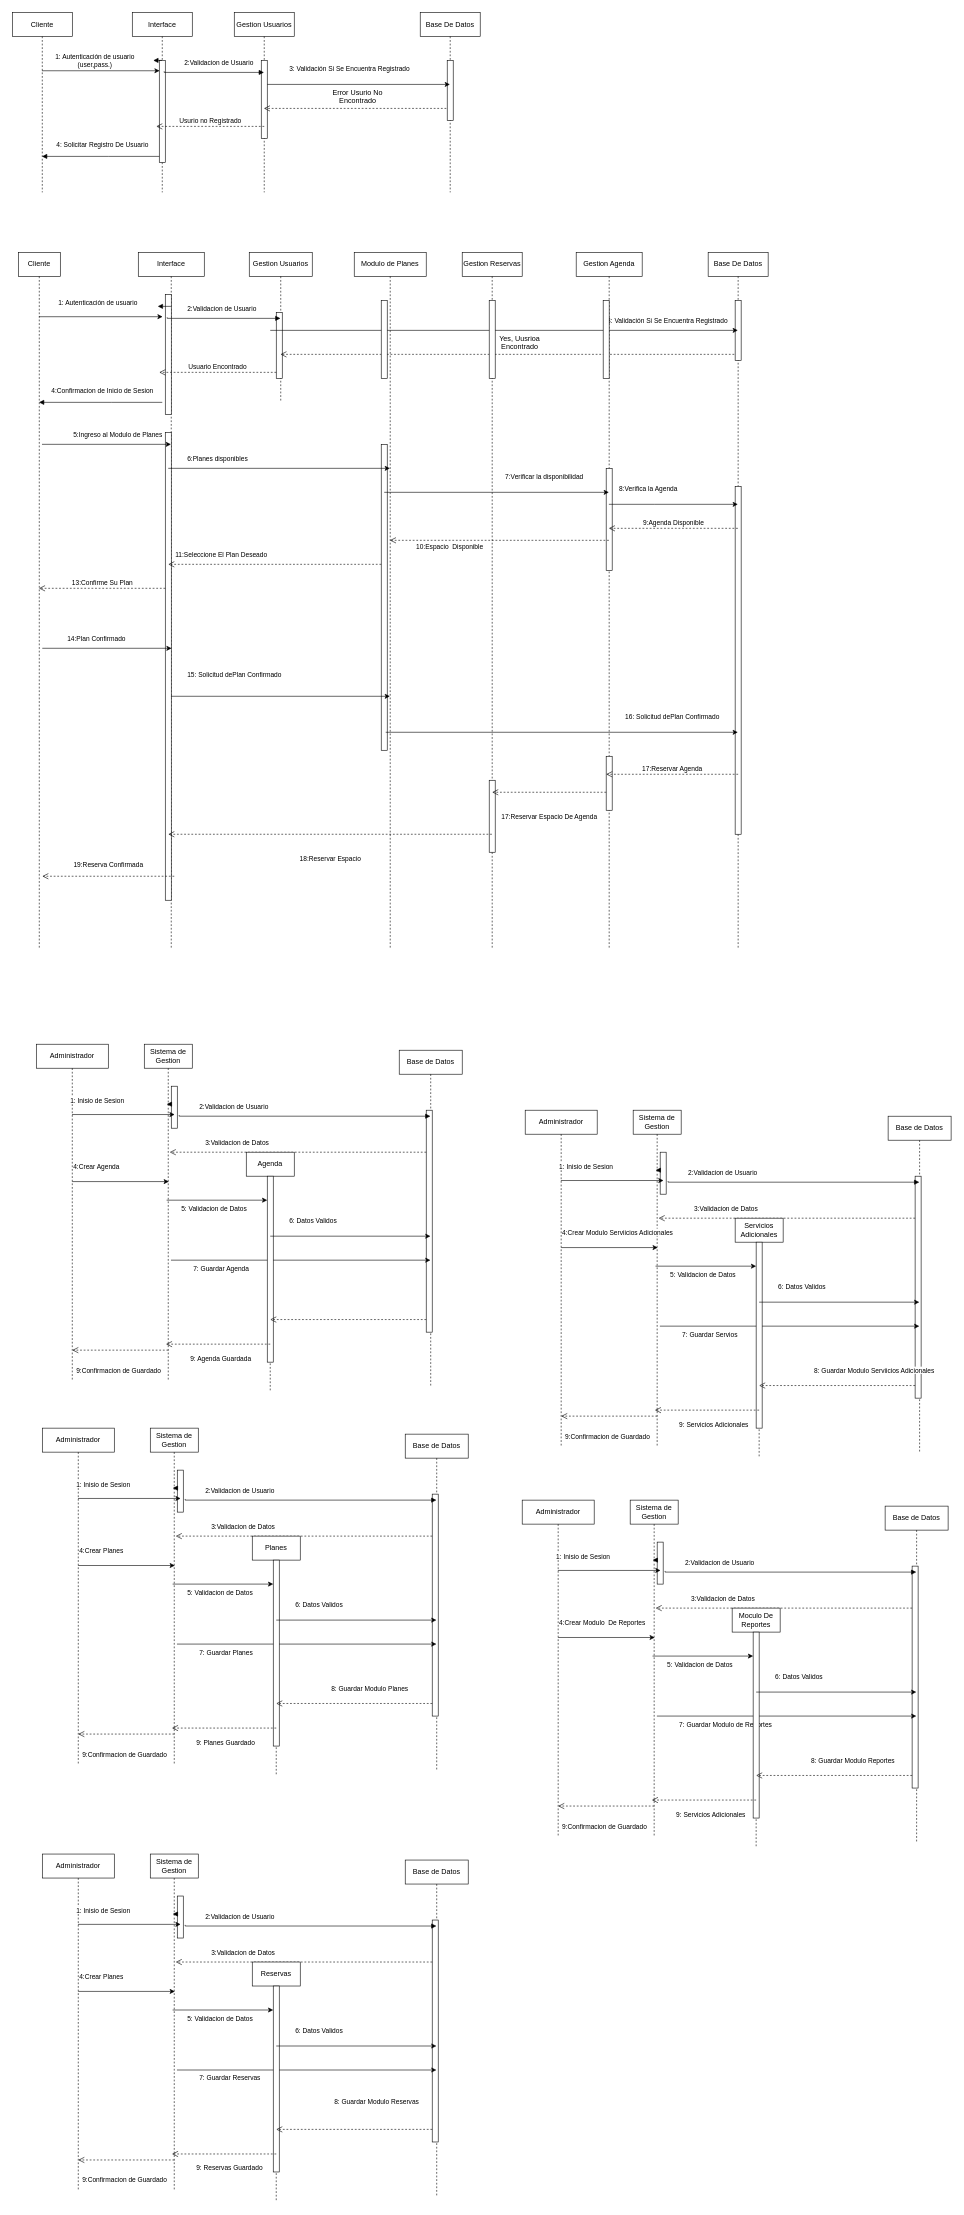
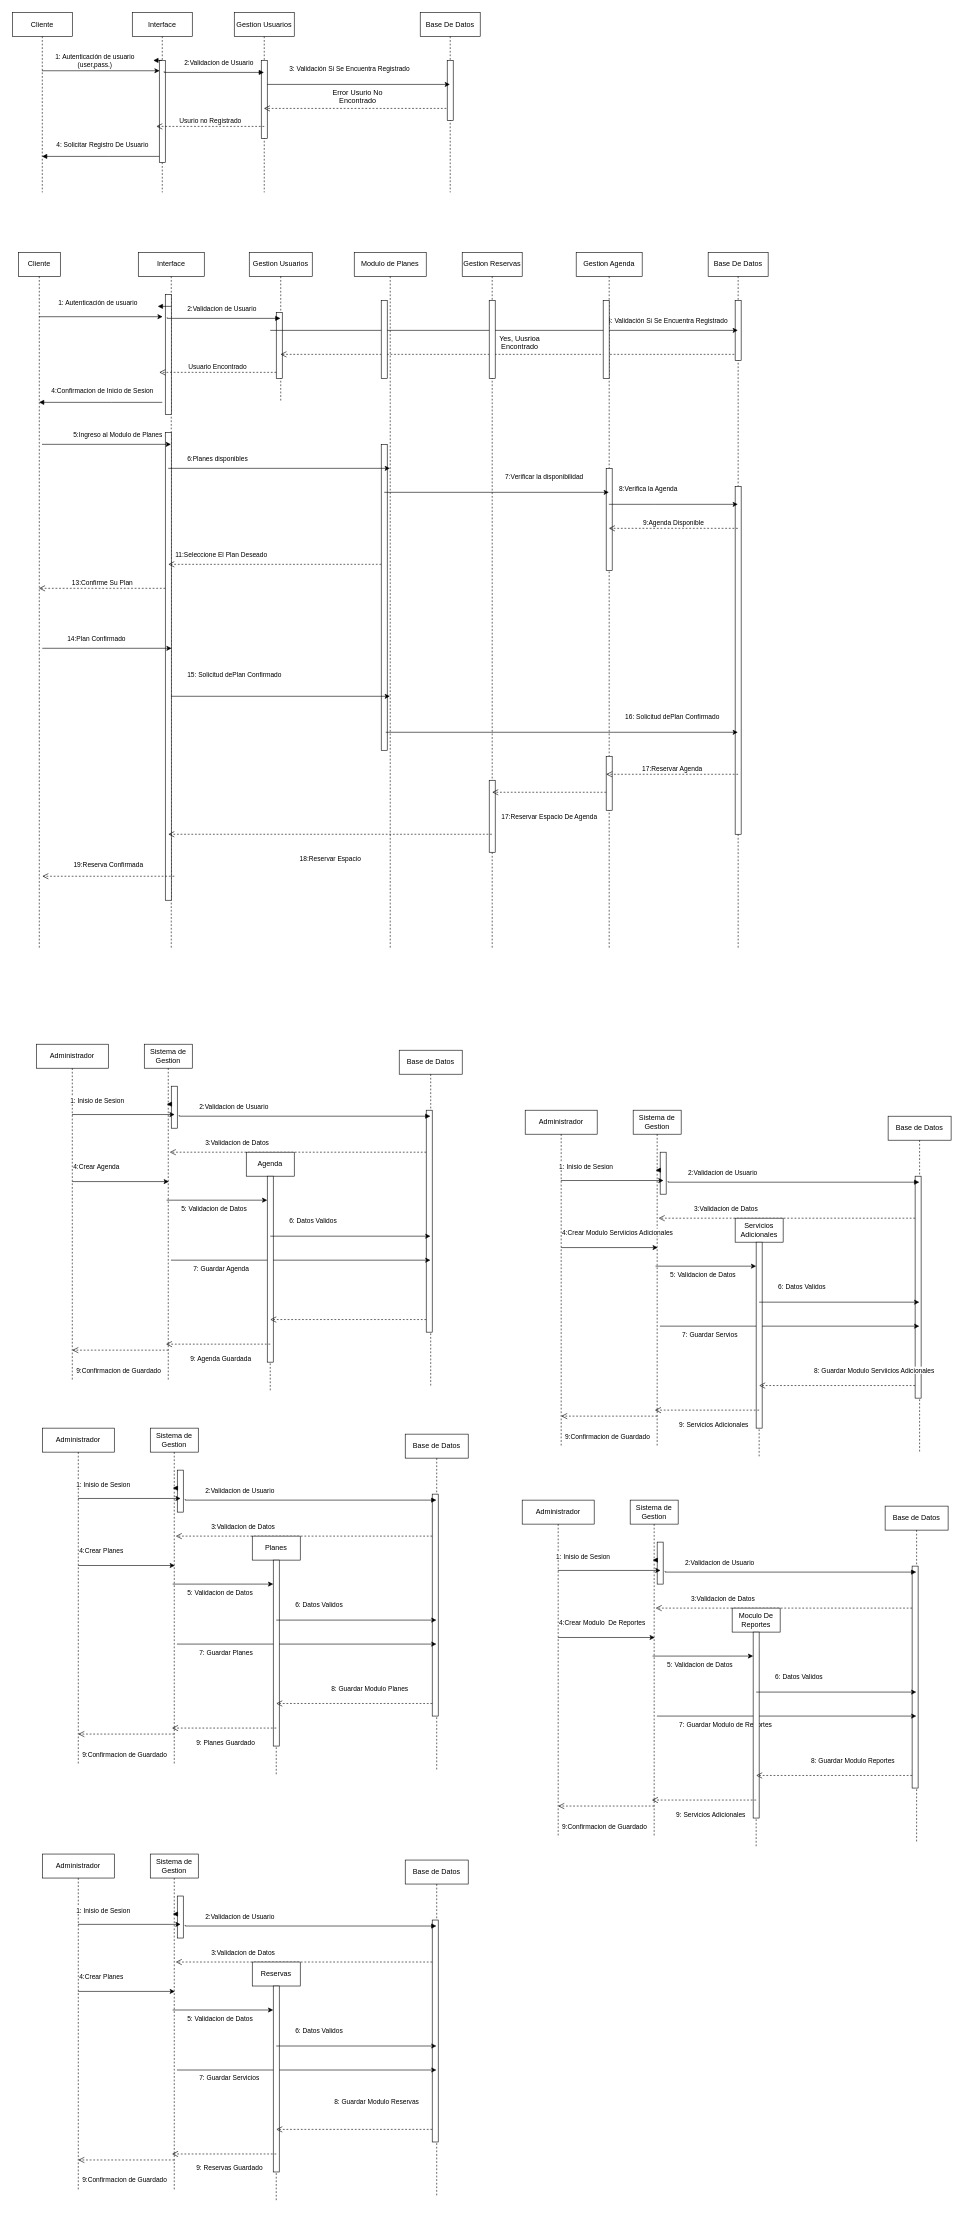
- <mxCell id="59" value="10:Espacio&amp;nbsp; Disponible" style="html=1;verticalAlign=bottom;endArrow=open;dashed=1;endSize=8;edgeStyle=elbowEdgeStyle;elbow=horizontal;curved=0;rounded=0;" edge="1" parent="1" source="43" target="49"><mxGeometry x="0.464" y="20" relative="1" as="geometry"><mxPoint x="750" y="900" as="targetPoint" /><Array as="points"><mxPoint x="915" y="900" /></Array><mxPoint x="1020" y="900" as="sourcePoint" /><mxPoint x="1" as="offset" /></mxGeometry></mxCell>
- <mxCell id="147" value="&lt;div style=&quot;text-align: center;&quot;&gt;&lt;span style=&quot;font-size: 11px; text-wrap: nowrap; background-color: rgb(255, 255, 255);&quot;&gt;7: Guardar Reservas&lt;/span&gt;&lt;/div&gt;" style="text;whiteSpace=wrap;html=1;" vertex="1" parent="1"><mxGeometry x="330" y="3450" width="110" height="40" as="geometry" /></mxCell>
+ <mxCell id="147" value="&lt;div style=&quot;text-align: center;&quot;&gt;&lt;span style=&quot;font-size: 11px; text-wrap: nowrap; background-color: rgb(255, 255, 255);&quot;&gt;7: Guardar Servicios&lt;/span&gt;&lt;/div&gt;" style="text;whiteSpace=wrap;html=1;" vertex="1" parent="1"><mxGeometry x="330" y="3450" width="110" height="40" as="geometry" /></mxCell>
